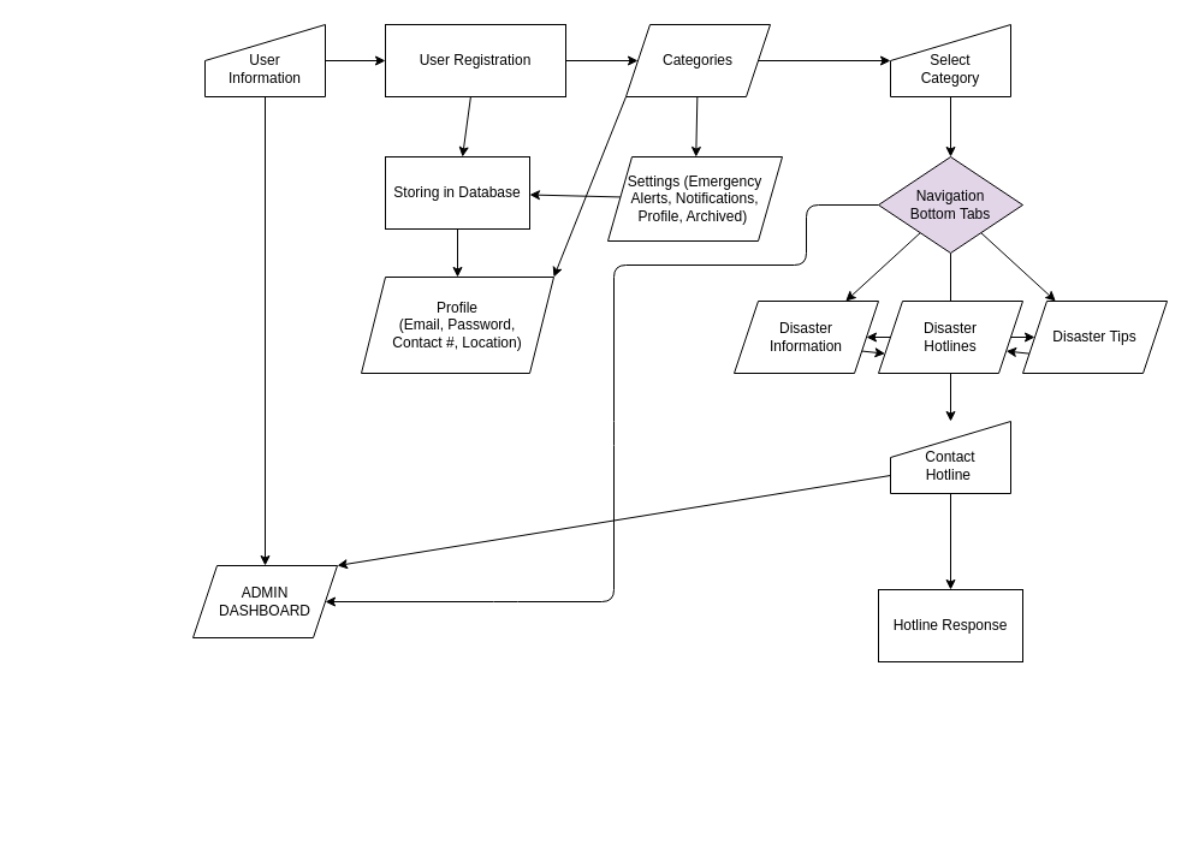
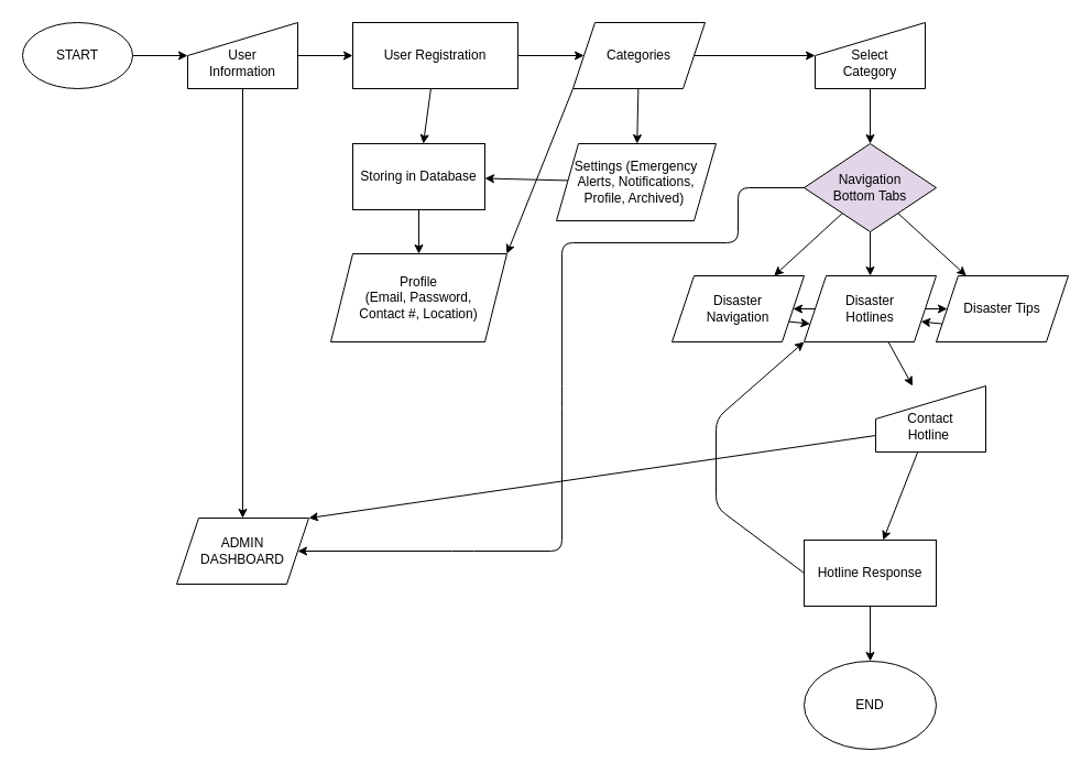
+ <mxCell id="2" value="START" style="ellipse;whiteSpace=wrap;html=1;" vertex="1" parent="1"><mxGeometry x="20" y="20" width="100" height="60" as="geometry" /></mxCell>
+ <mxCell id="3" value="" style="endArrow=classic;html=1;exitX=1;exitY=0.5;exitDx=0;exitDy=0;fillColor=#000000;strokeColor=#000000;entryX=0;entryY=0.5;entryDx=0;entryDy=0;" edge="1" parent="1" source="2" target="6"><mxGeometry width="50" height="50" relative="1" as="geometry"><mxPoint x="220" y="170" as="sourcePoint" /><mxPoint x="200" y="50" as="targetPoint" /><Array as="points" /></mxGeometry></mxCell>
- <mxCell id="17" value="" style="edgeStyle=none;html=1;strokeColor=#000000;fillColor=#000000;endArrow=none;" edge="1" parent="1" source="20" target="26"><mxGeometry relative="1" as="geometry" /></mxCell>
+ <mxCell id="17" value="" style="edgeStyle=none;html=1;strokeColor=#000000;fillColor=#000000;" edge="1" parent="1" source="20" target="26"><mxGeometry relative="1" as="geometry" /></mxCell>
- <mxCell id="22" value="Disaster&lt;br&gt;Information" style="shape=parallelogram;perimeter=parallelogramPerimeter;whiteSpace=wrap;html=1;fixedSize=1;" vertex="1" parent="1"><mxGeometry x="610" y="250" width="120" height="60" as="geometry" /></mxCell>
+ <mxCell id="22" value="Disaster&lt;br&gt;Navigation" style="shape=parallelogram;perimeter=parallelogramPerimeter;whiteSpace=wrap;html=1;fixedSize=1;" vertex="1" parent="1"><mxGeometry x="610" y="250" width="120" height="60" as="geometry" /></mxCell>
- <mxCell id="36" value="&lt;br&gt;Contact &lt;br&gt;Hotline&amp;nbsp;" style="shape=manualInput;whiteSpace=wrap;html=1;" vertex="1" parent="1"><mxGeometry x="740" y="350" width="100" height="60" as="geometry" /></mxCell>
+ <mxCell id="36" value="&lt;br&gt;Contact &lt;br&gt;Hotline&amp;nbsp;" style="shape=manualInput;whiteSpace=wrap;html=1;" vertex="1" parent="1"><mxGeometry x="795" y="350" width="100" height="60" as="geometry" /></mxCell>
+ <mxCell id="37" style="edgeStyle=none;html=1;exitX=0;exitY=0.5;exitDx=0;exitDy=0;entryX=0;entryY=1;entryDx=0;entryDy=0;strokeColor=#000000;fillColor=#000000;" edge="1" parent="1" source="39" target="26"><mxGeometry relative="1" as="geometry"><Array as="points"><mxPoint x="650" y="460" /><mxPoint x="650" y="380" /></Array></mxGeometry></mxCell>
+ <mxCell id="38" value="" style="edgeStyle=none;html=1;strokeColor=#000000;fillColor=#000000;" edge="1" parent="1" source="39" target="41"><mxGeometry relative="1" as="geometry" /></mxCell>
+ <mxCell id="41" value="END" style="ellipse;whiteSpace=wrap;html=1;" vertex="1" parent="1"><mxGeometry x="730" y="600" width="120" height="80" as="geometry" /></mxCell>
